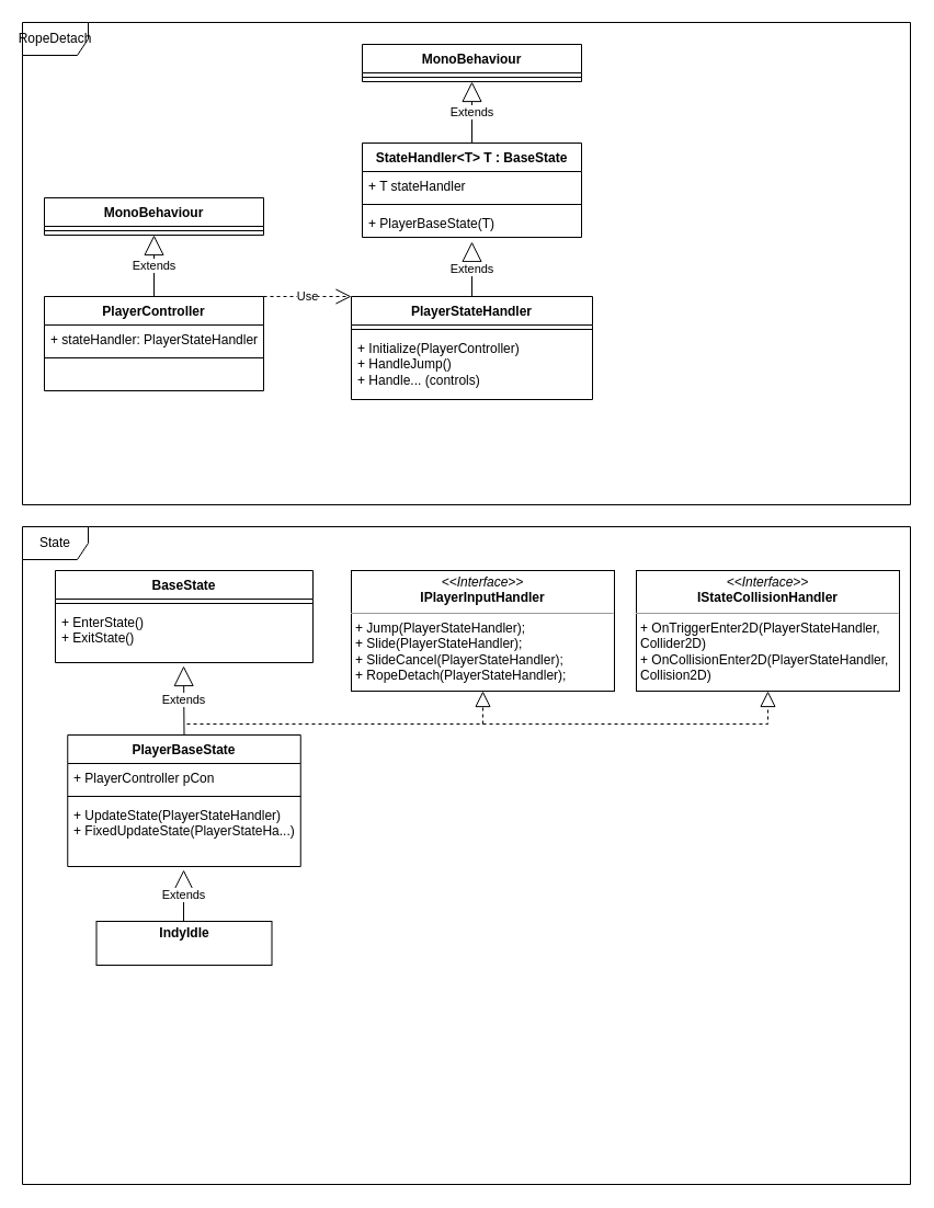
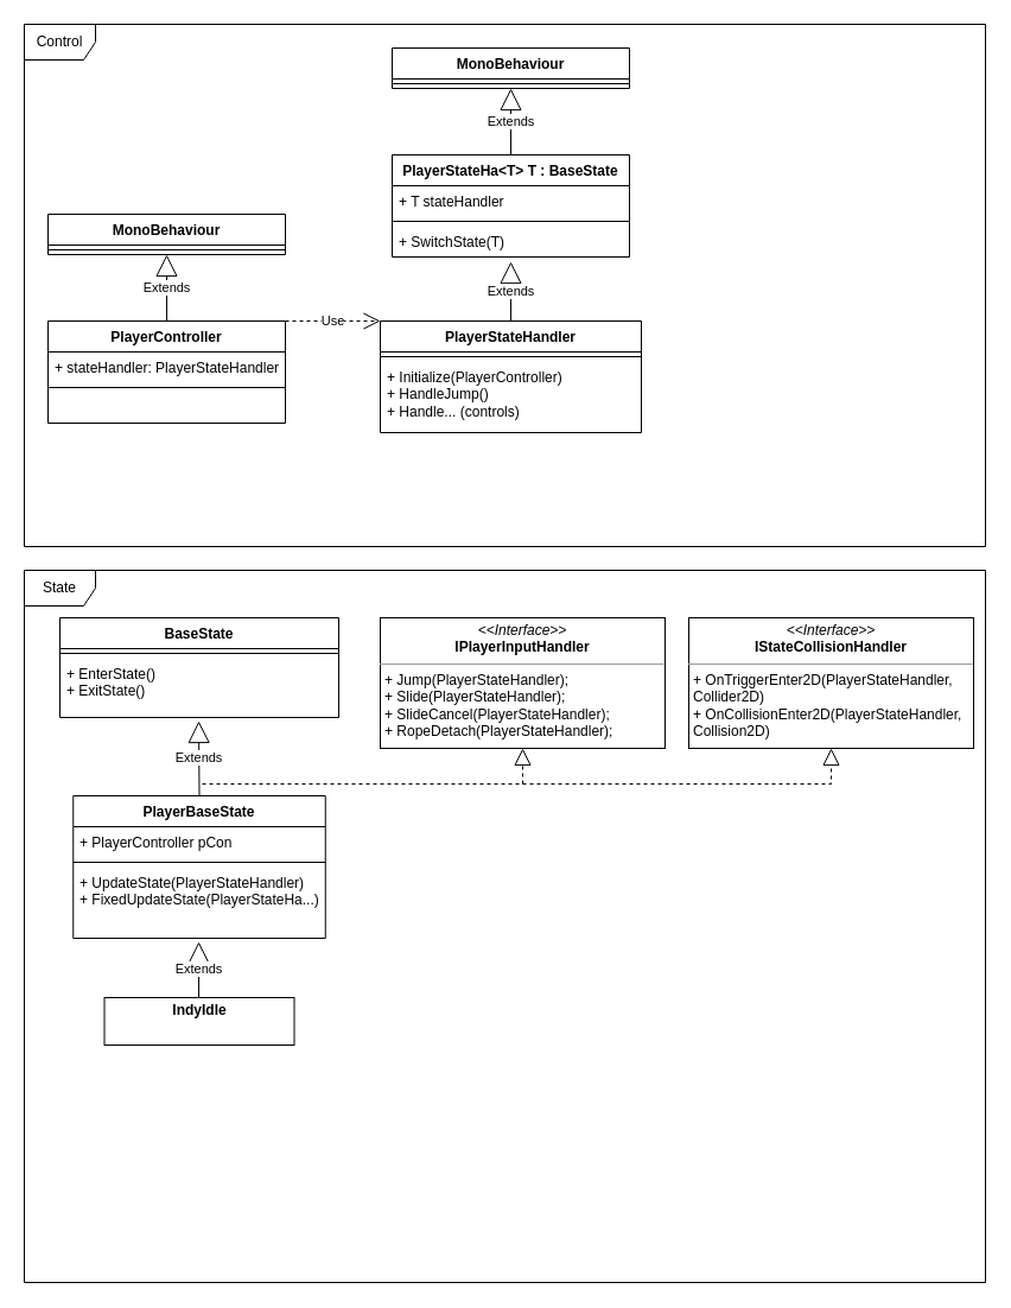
- <mxCell id="15" value="RopeDetach" style="shape=umlFrame;whiteSpace=wrap;html=1;pointerEvents=0;" parent="1" vertex="1"><mxGeometry x="20" y="20" width="810" height="440" as="geometry" /></mxCell>
+ <mxCell id="15" value="Control" style="shape=umlFrame;whiteSpace=wrap;html=1;pointerEvents=0;" parent="1" vertex="1"><mxGeometry x="20" y="20" width="810" height="440" as="geometry" /></mxCell>
- <mxCell id="33" value="StateHandler&amp;lt;T&amp;gt; T : BaseState" style="swimlane;fontStyle=1;align=center;verticalAlign=top;childLayout=stackLayout;horizontal=1;startSize=26;horizontalStack=0;resizeParent=1;resizeParentMax=0;resizeLast=0;collapsible=1;marginBottom=0;whiteSpace=wrap;html=1;" vertex="1" parent="1"><mxGeometry x="330" y="130" width="200" height="86" as="geometry" /></mxCell>
+ <mxCell id="33" value="PlayerStateHa&amp;lt;T&amp;gt; T : BaseState" style="swimlane;fontStyle=1;align=center;verticalAlign=top;childLayout=stackLayout;horizontal=1;startSize=26;horizontalStack=0;resizeParent=1;resizeParentMax=0;resizeLast=0;collapsible=1;marginBottom=0;whiteSpace=wrap;html=1;" vertex="1" parent="1"><mxGeometry x="330" y="130" width="200" height="86" as="geometry" /></mxCell>
- <mxCell id="36" value="+ PlayerBaseState(T)" style="text;strokeColor=none;fillColor=none;align=left;verticalAlign=top;spacingLeft=4;spacingRight=4;overflow=hidden;rotatable=0;points=[[0,0.5],[1,0.5]];portConstraint=eastwest;whiteSpace=wrap;html=1;" vertex="1" parent="33"><mxGeometry y="60" width="200" height="26" as="geometry" /></mxCell>
+ <mxCell id="36" value="+ SwitchState(T)" style="text;strokeColor=none;fillColor=none;align=left;verticalAlign=top;spacingLeft=4;spacingRight=4;overflow=hidden;rotatable=0;points=[[0,0.5],[1,0.5]];portConstraint=eastwest;whiteSpace=wrap;html=1;" vertex="1" parent="33"><mxGeometry y="60" width="200" height="26" as="geometry" /></mxCell>
